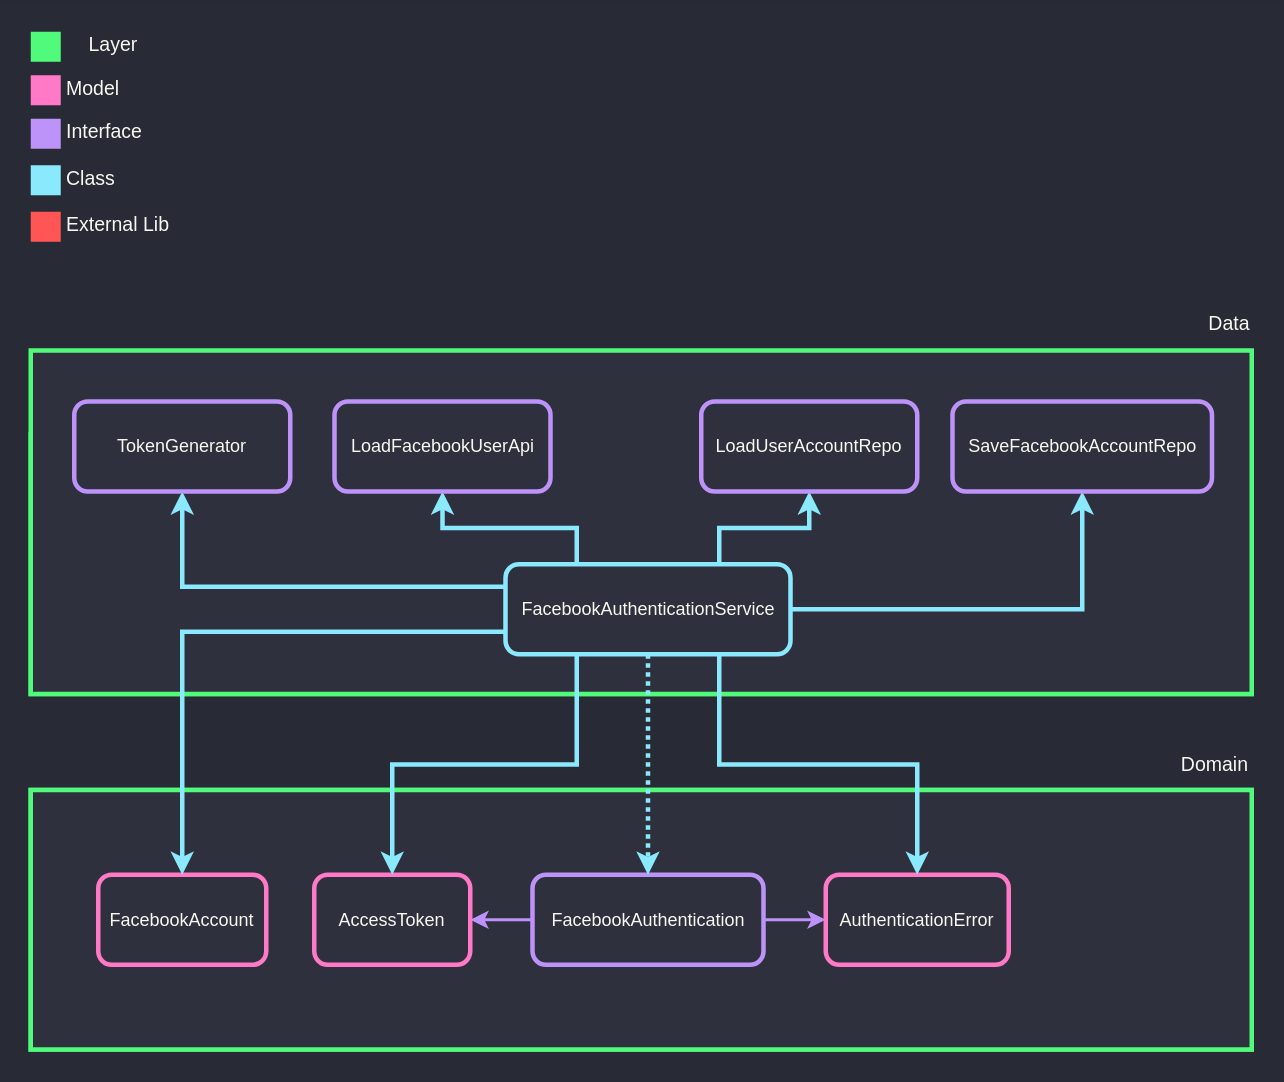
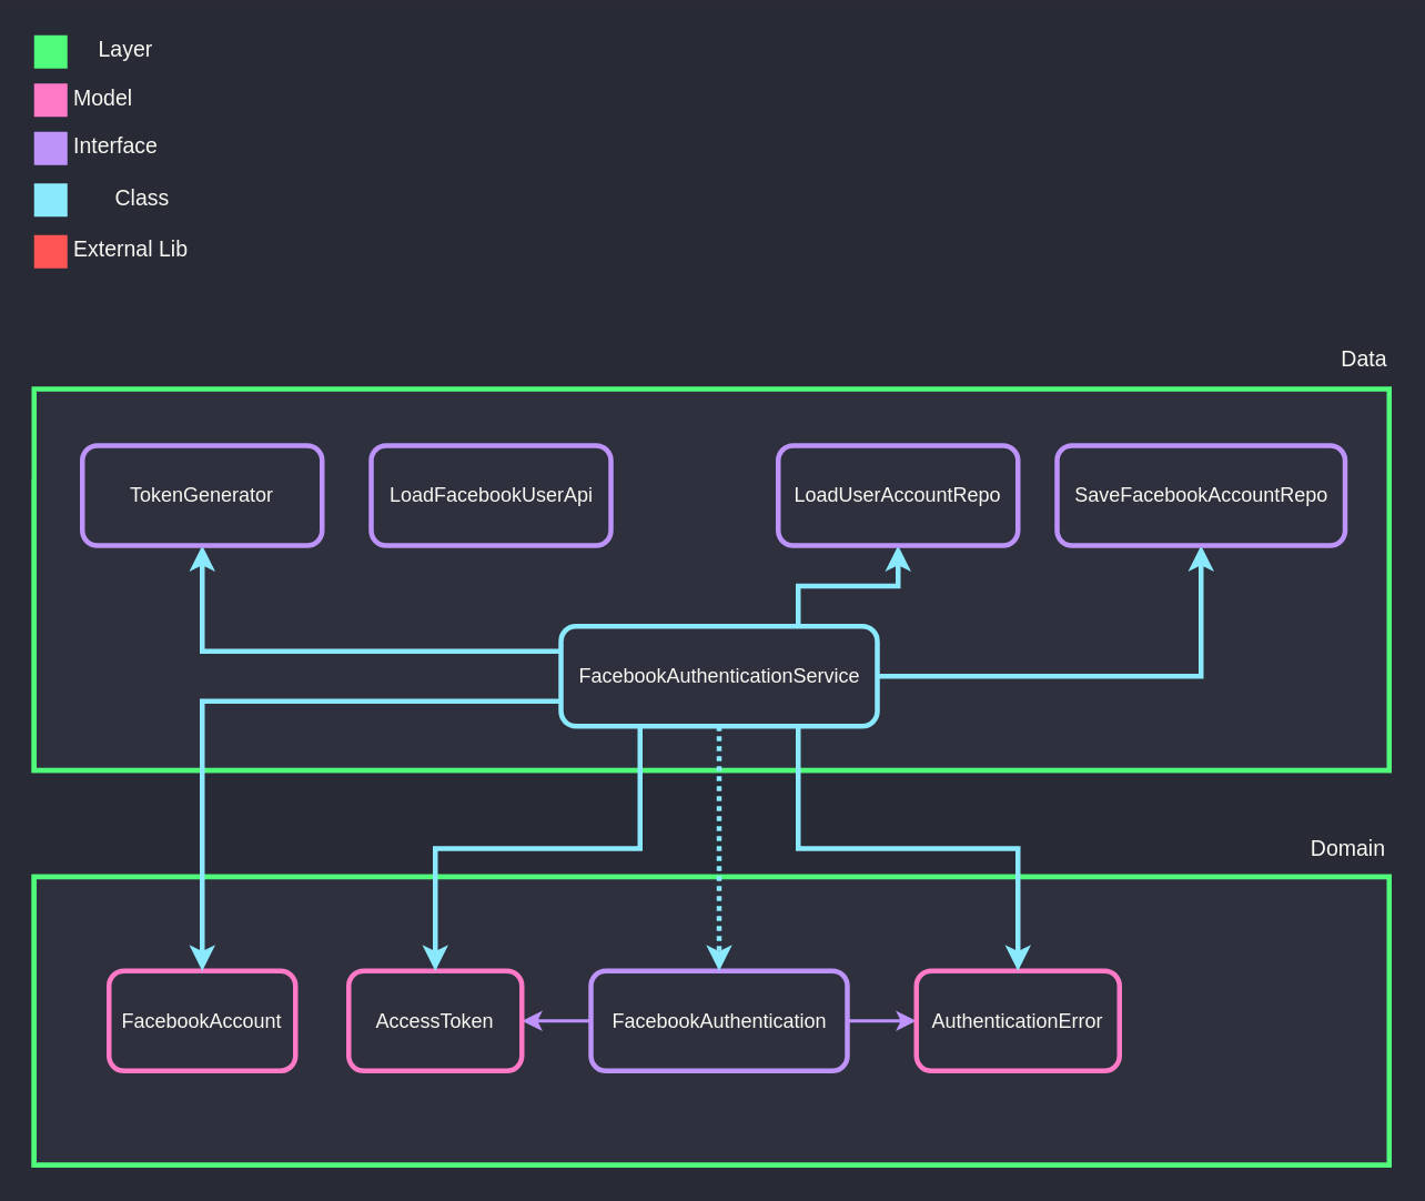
- <mxCell id="15" value="Class" style="text;html=1;resizable=0;points=[];autosize=1;align=left;verticalAlign=middle;spacingTop=-4;fontSize=13;fontColor=#F8F8F2;" parent="1" vertex="1"><mxGeometry x="42" y="111.5" width="43" height="16" as="geometry" /></mxCell>
+ <mxCell id="15" value="Class" style="text;html=1;resizable=0;points=[];autosize=1;align=left;verticalAlign=middle;spacingTop=-4;fontSize=13;fontColor=#F8F8F2;" parent="1" vertex="1"><mxGeometry x="67" y="111.5" width="43" height="16" as="geometry" /></mxCell>
- <mxCell id="20" style="edgeStyle=orthogonalEdgeStyle;rounded=0;orthogonalLoop=1;jettySize=auto;html=1;exitX=0.25;exitY=0;exitDx=0;exitDy=0;entryX=0.5;entryY=1;entryDx=0;entryDy=0;strokeColor=#8BE9FD;strokeWidth=3;" parent="1" source="23" target="41" edge="1"><mxGeometry relative="1" as="geometry" /></mxCell>
